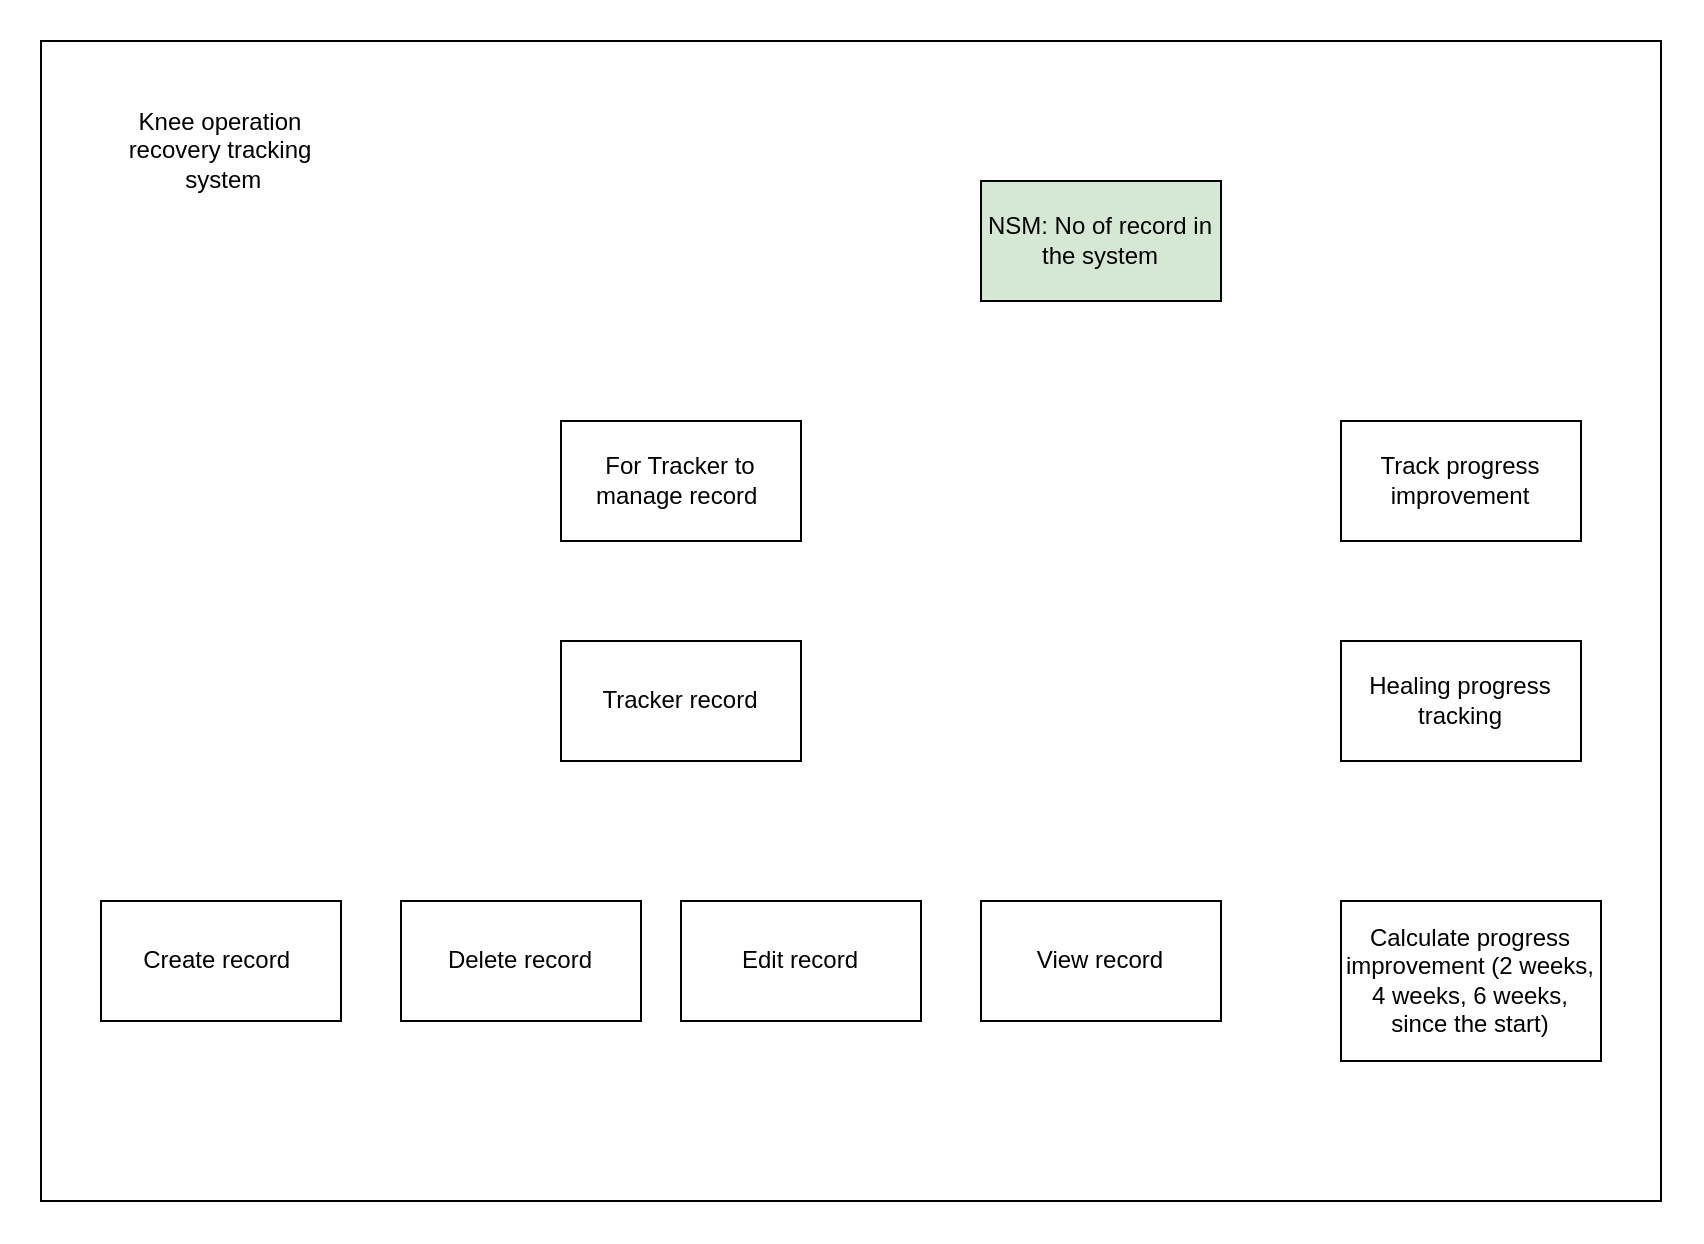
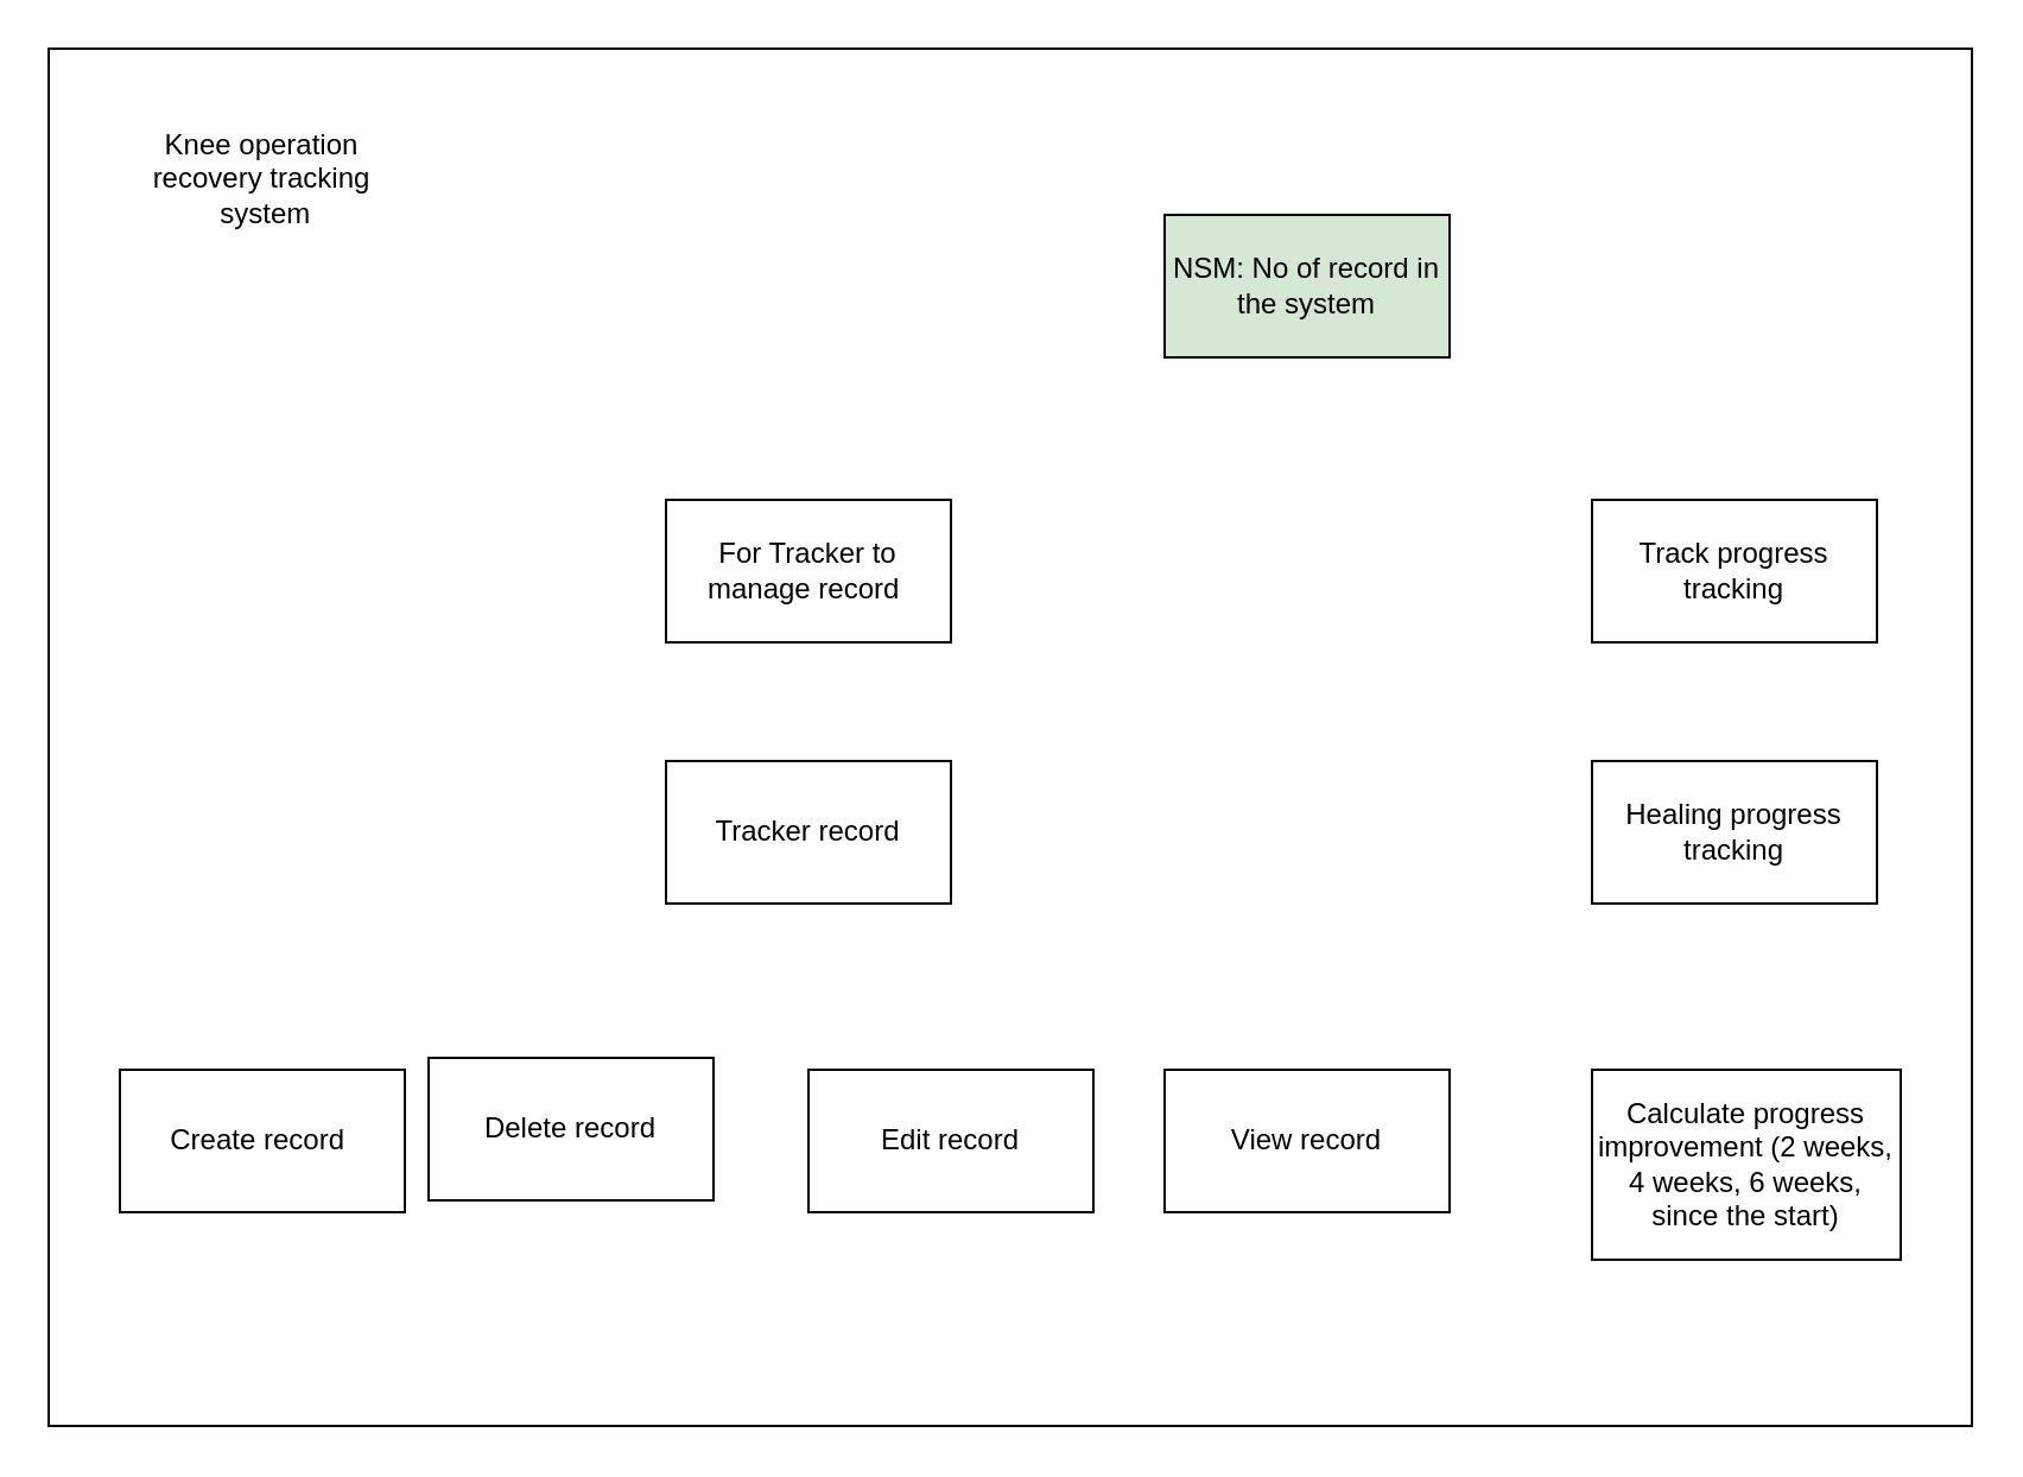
- <mxCell id="10" value="Track progress improvement" style="rounded=0;whiteSpace=wrap;html=1;" vertex="1" parent="1"><mxGeometry x="670" y="210" width="120" height="60" as="geometry" /></mxCell>
+ <mxCell id="10" value="Track progress tracking" style="rounded=0;whiteSpace=wrap;html=1;" vertex="1" parent="1"><mxGeometry x="670" y="210" width="120" height="60" as="geometry" /></mxCell>
- <mxCell id="6" value="Delete record" style="rounded=0;whiteSpace=wrap;html=1;" vertex="1" parent="1"><mxGeometry x="200" y="450" width="120" height="60" as="geometry" /></mxCell>
+ <mxCell id="6" value="Delete record" style="rounded=0;whiteSpace=wrap;html=1;" vertex="1" parent="1"><mxGeometry x="180" y="445" width="120" height="60" as="geometry" /></mxCell>
